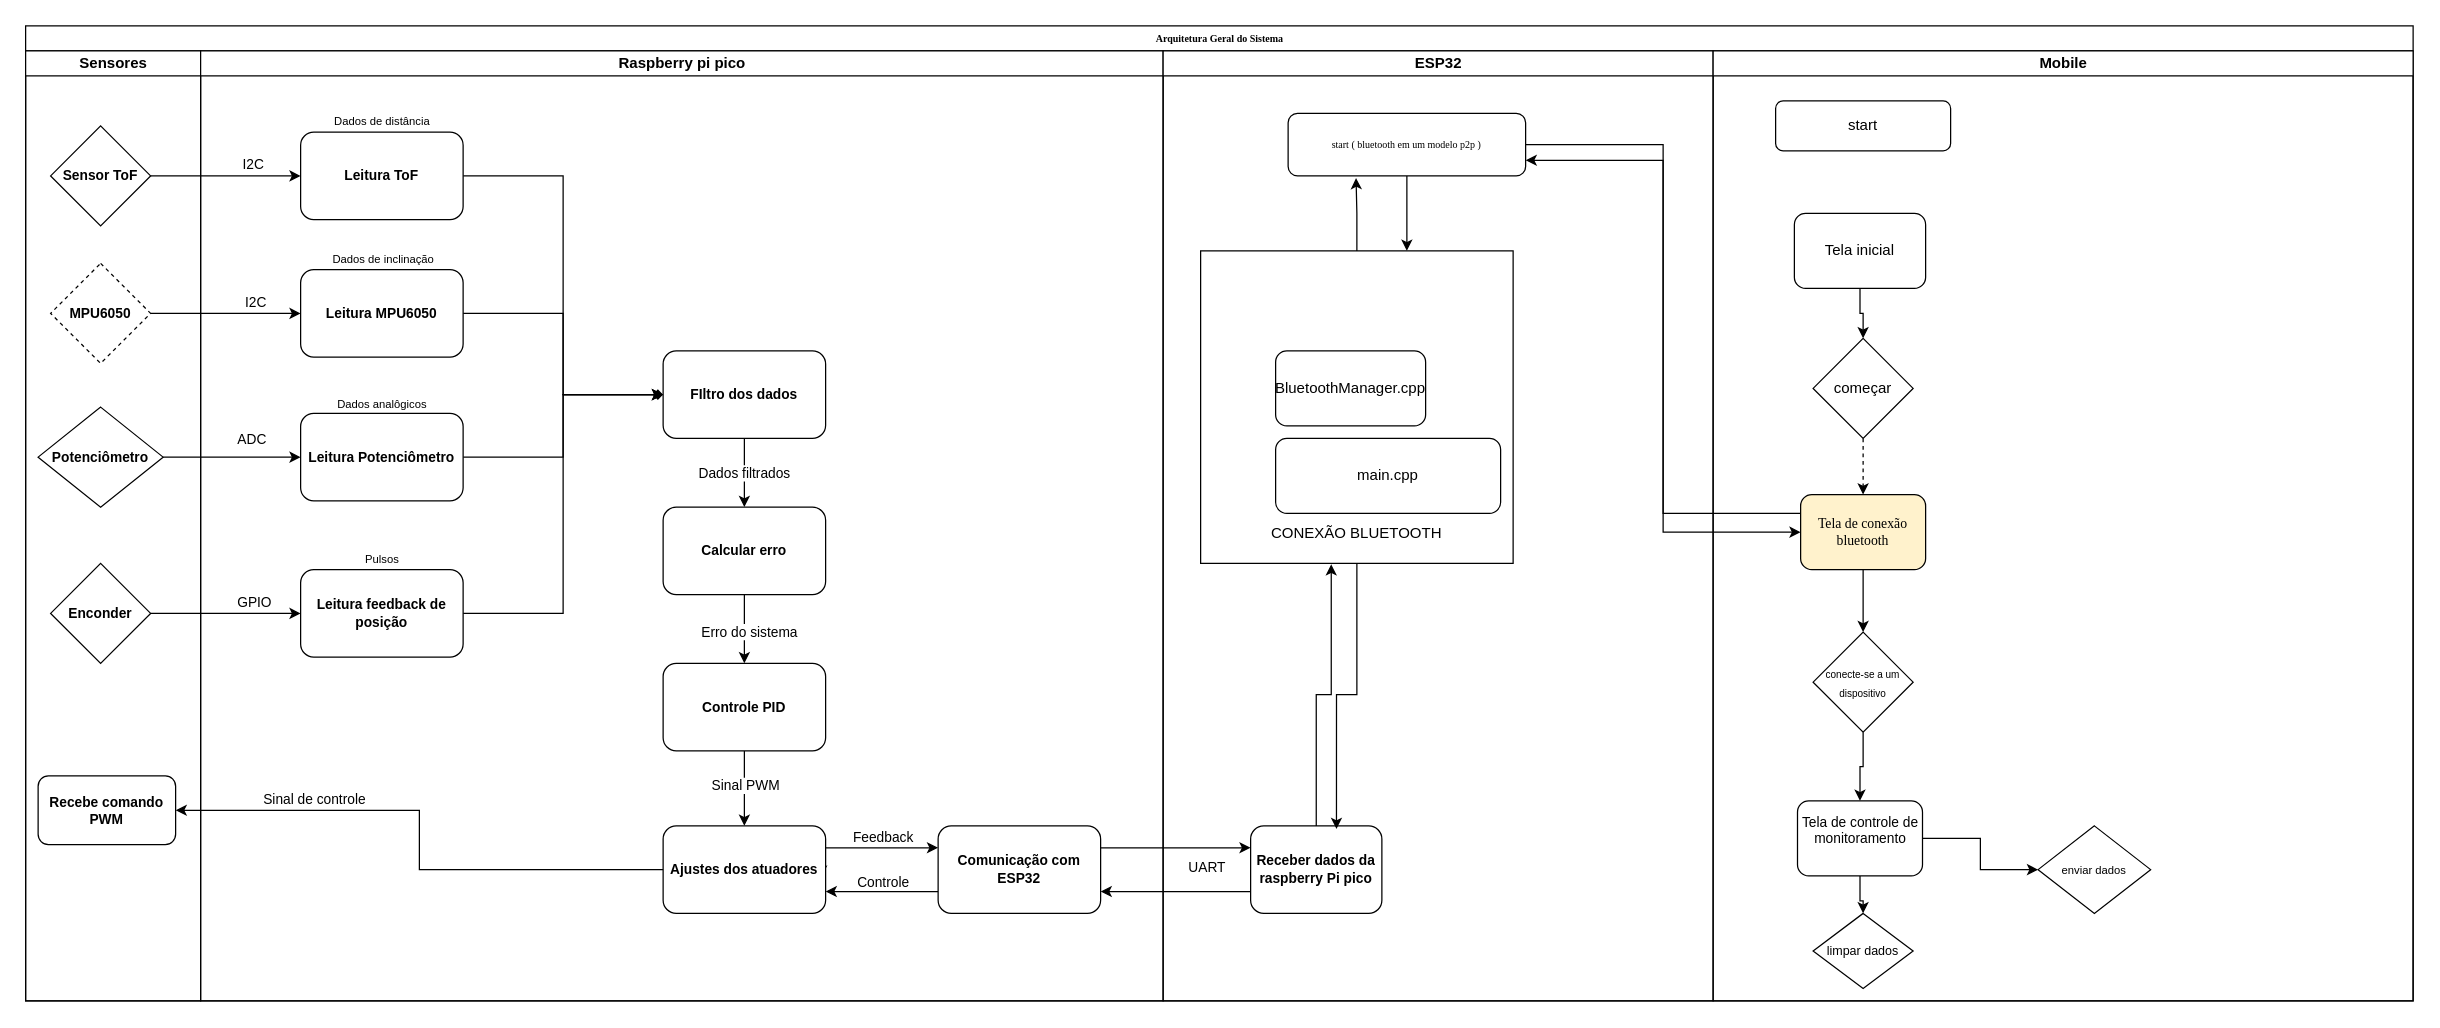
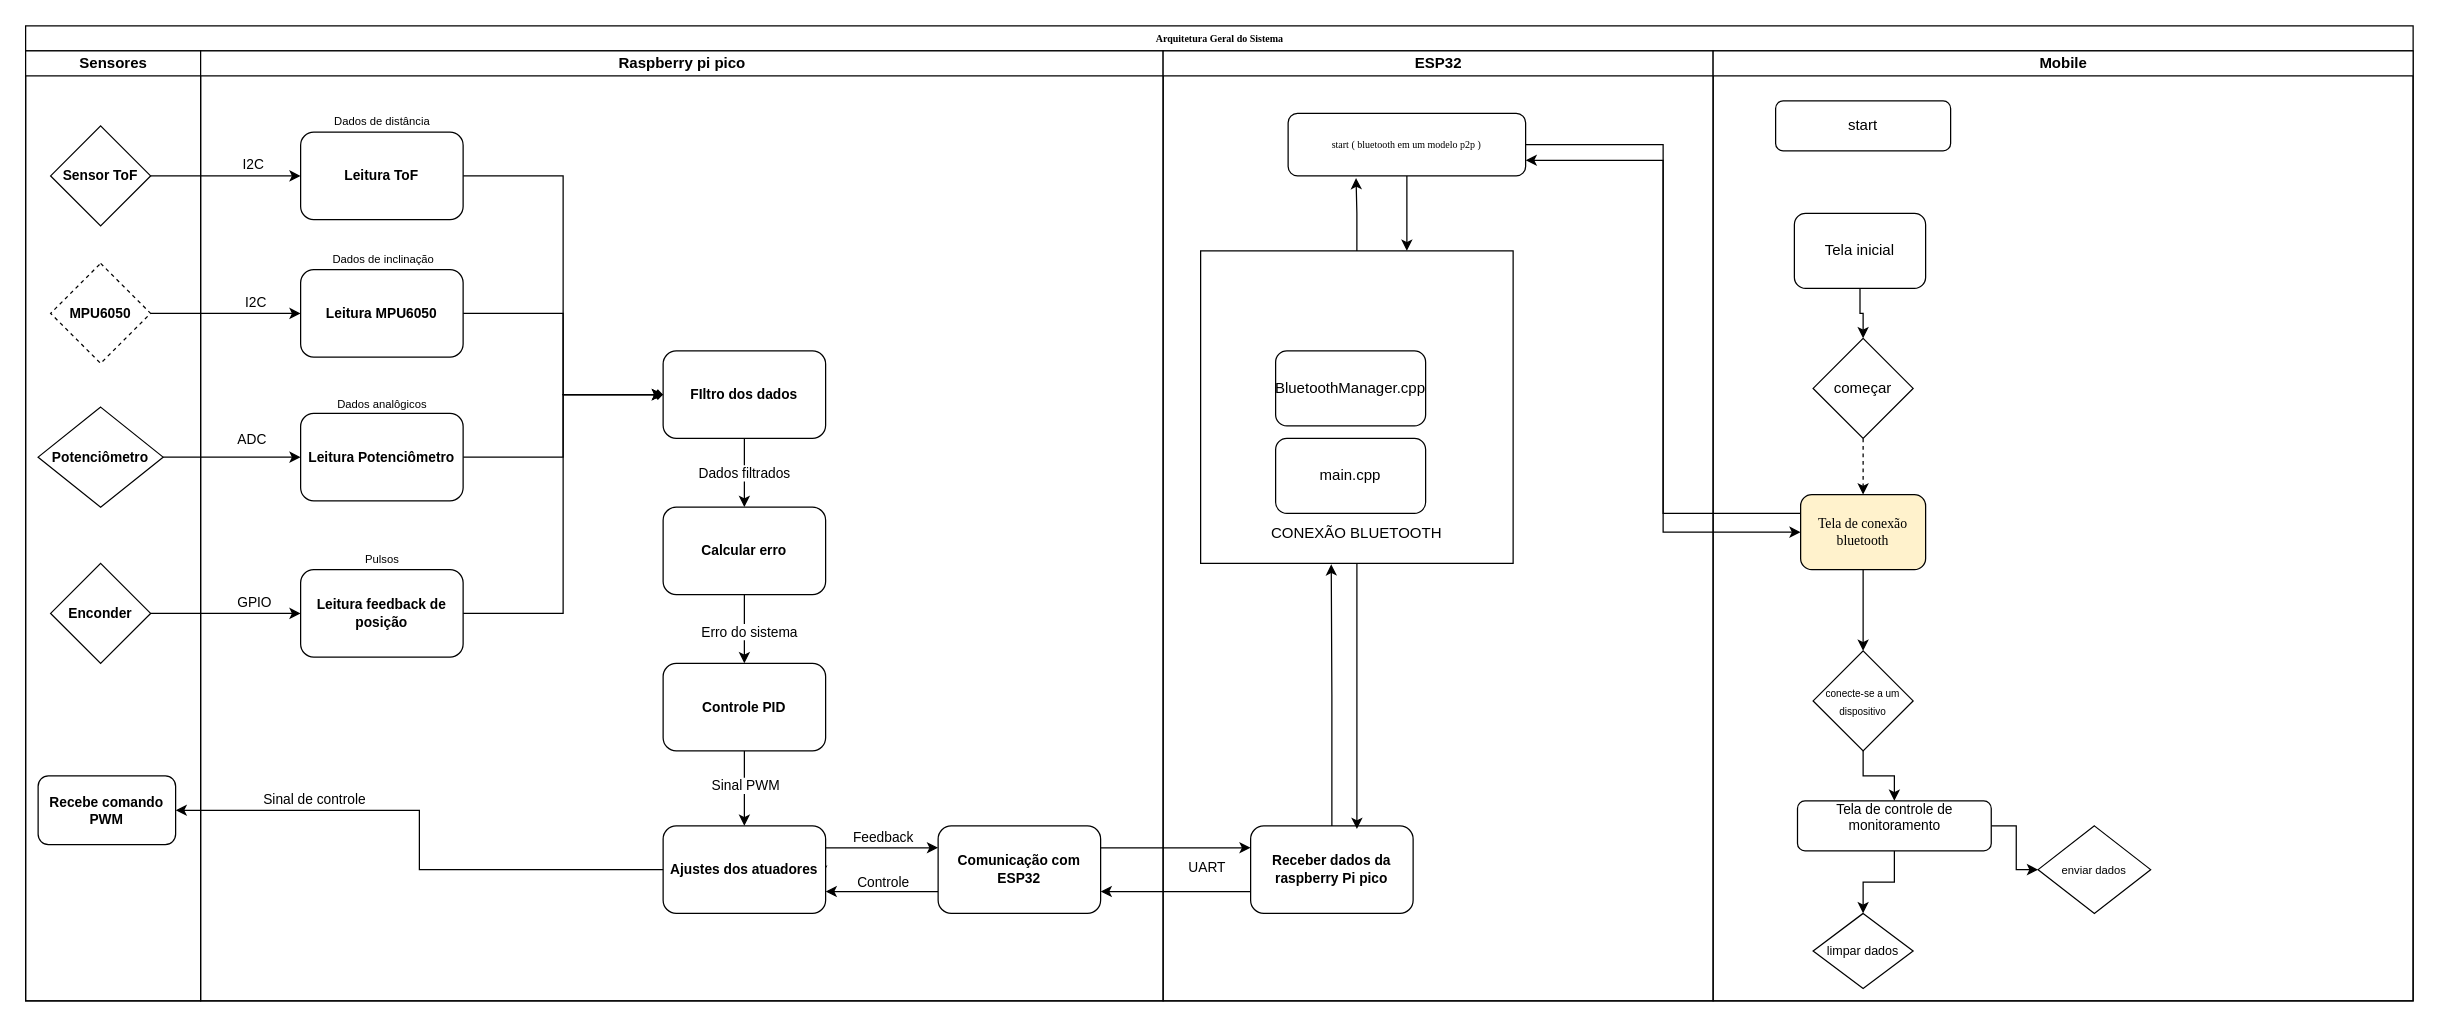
- <mxCell id="52" value="main.cpp" style="rounded=1;whiteSpace=wrap;html=1;" parent="48" vertex="1"><mxGeometry x="90" y="310" width="180" height="60" as="geometry" /></mxCell>
+ <mxCell id="52" value="main.cpp" style="rounded=1;whiteSpace=wrap;html=1;" parent="48" vertex="1"><mxGeometry x="90" y="310" width="120" height="60" as="geometry" /></mxCell>
- <mxCell id="70" value="&lt;font style=&quot;font-size: 8px;&quot;&gt;conecte-se a um dispositivo&lt;/font&gt;" style="rhombus;whiteSpace=wrap;html=1;" parent="58" vertex="1"><mxGeometry x="80" y="465" width="80" height="80" as="geometry" /></mxCell>
+ <mxCell id="70" value="&lt;font style=&quot;font-size: 8px;&quot;&gt;conecte-se a um dispositivo&lt;/font&gt;" style="rhombus;whiteSpace=wrap;html=1;" parent="58" vertex="1"><mxGeometry x="80" y="480" width="80" height="80" as="geometry" /></mxCell>
- <mxCell id="64" value="Tela de controle de monitoramento&lt;div&gt;&lt;br&gt;&lt;/div&gt;" style="rounded=1;whiteSpace=wrap;html=1;fontSize=11;" parent="58" vertex="1"><mxGeometry x="67.5" y="600" width="100" height="60" as="geometry" /></mxCell>
+ <mxCell id="64" value="Tela de controle de monitoramento&lt;div&gt;&lt;br&gt;&lt;/div&gt;" style="rounded=1;whiteSpace=wrap;html=1;fontSize=11;" parent="58" vertex="1"><mxGeometry x="67.5" y="600" width="155" height="40" as="geometry" /></mxCell>
- <mxCell id="53" value="&lt;b&gt;&lt;font face=&quot;Helvetica&quot; style=&quot;font-size: 11px;&quot;&gt;Receber dados da raspberry Pi pico&lt;/font&gt;&lt;/b&gt;" style="rounded=1;whiteSpace=wrap;html=1;shadow=0;labelBackgroundColor=none;strokeWidth=1;fontFamily=Verdana;fontSize=8;align=center;" vertex="1" parent="48"><mxGeometry x="70" y="620" width="105" height="70" as="geometry" /></mxCell>
+ <mxCell id="53" value="&lt;b&gt;&lt;font face=&quot;Helvetica&quot; style=&quot;font-size: 11px;&quot;&gt;Receber dados da raspberry Pi pico&lt;/font&gt;&lt;/b&gt;" style="rounded=1;whiteSpace=wrap;html=1;shadow=0;labelBackgroundColor=none;strokeWidth=1;fontFamily=Verdana;fontSize=8;align=center;" vertex="1" parent="48"><mxGeometry x="70" y="620" width="130" height="70" as="geometry" /></mxCell>
